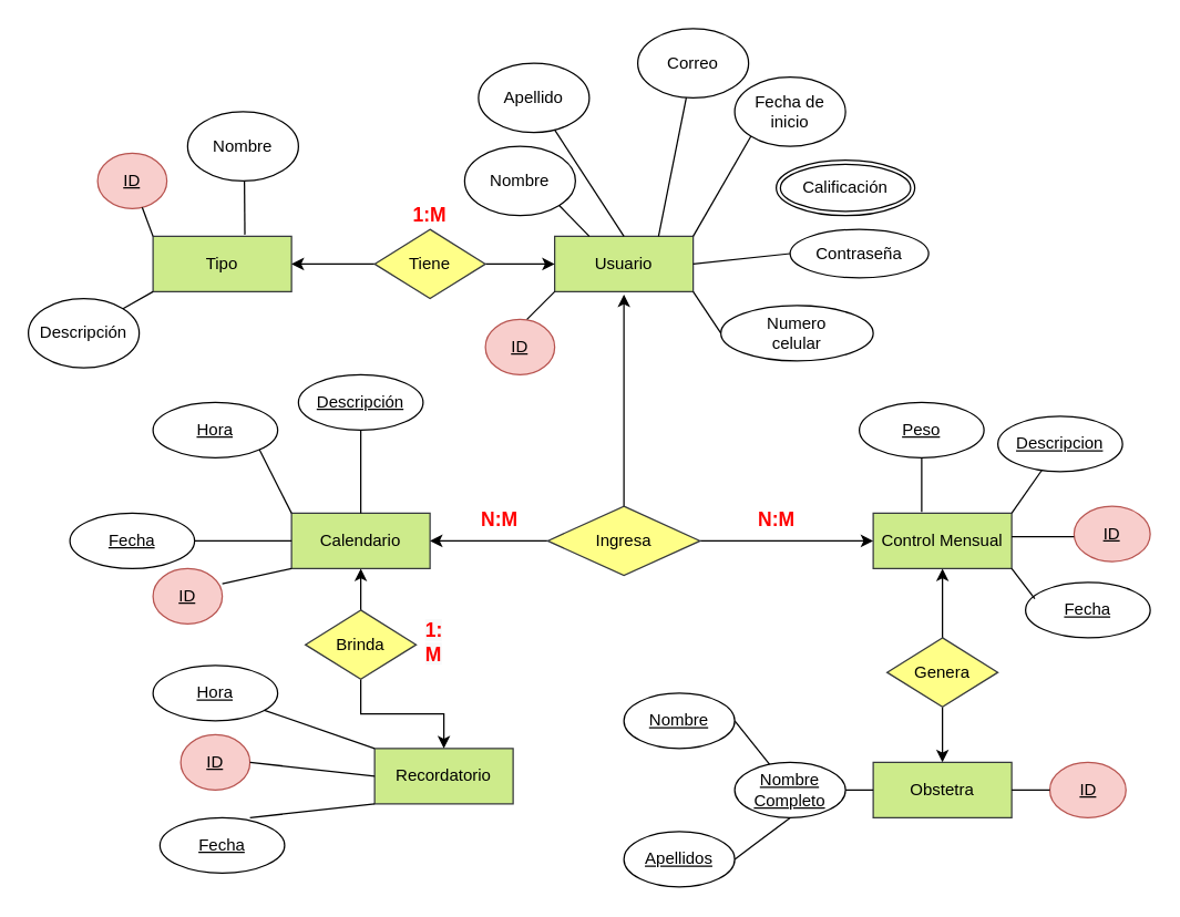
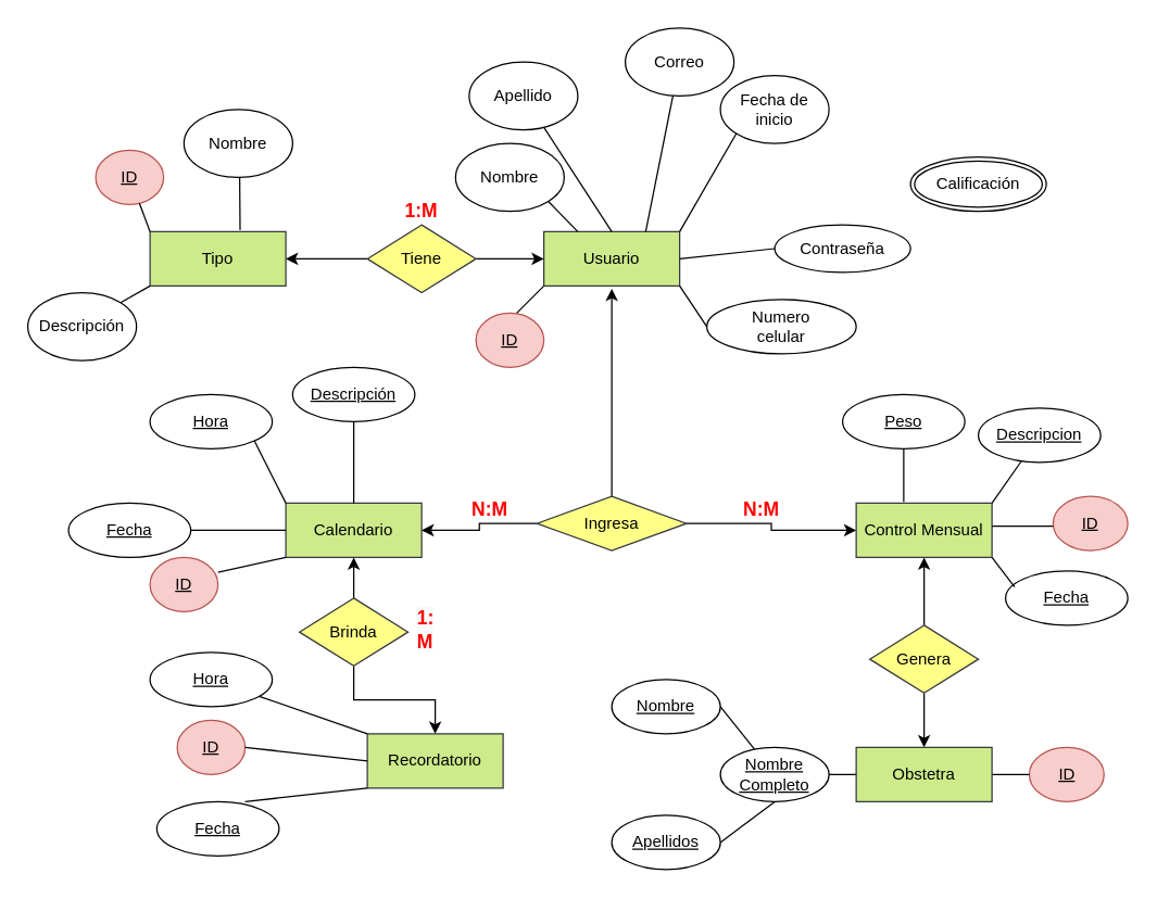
- <mxCell id="69" value="Calificación" style="ellipse;shape=doubleEllipse;margin=3;whiteSpace=wrap;html=1;align=center;" parent="1" vertex="1"><mxGeometry x="560" y="115" width="100" height="40" as="geometry" /></mxCell>
+ <mxCell id="69" value="Calificación" style="ellipse;shape=doubleEllipse;margin=3;whiteSpace=wrap;html=1;align=center;" parent="1" vertex="1"><mxGeometry x="670" y="115" width="100" height="40" as="geometry" /></mxCell>
- <mxCell id="20" value="Ingresa" style="shape=rhombus;perimeter=rhombusPerimeter;whiteSpace=wrap;html=1;align=center;fillColor=#ffff88;strokeColor=#36393d;" parent="1" vertex="1"><mxGeometry x="395" y="365" width="110" height="50" as="geometry" /></mxCell>
+ <mxCell id="20" value="Ingresa" style="shape=rhombus;perimeter=rhombusPerimeter;whiteSpace=wrap;html=1;align=center;fillColor=#ffff88;strokeColor=#36393d;" parent="1" vertex="1"><mxGeometry x="395" y="365" width="110" height="40" as="geometry" /></mxCell>
